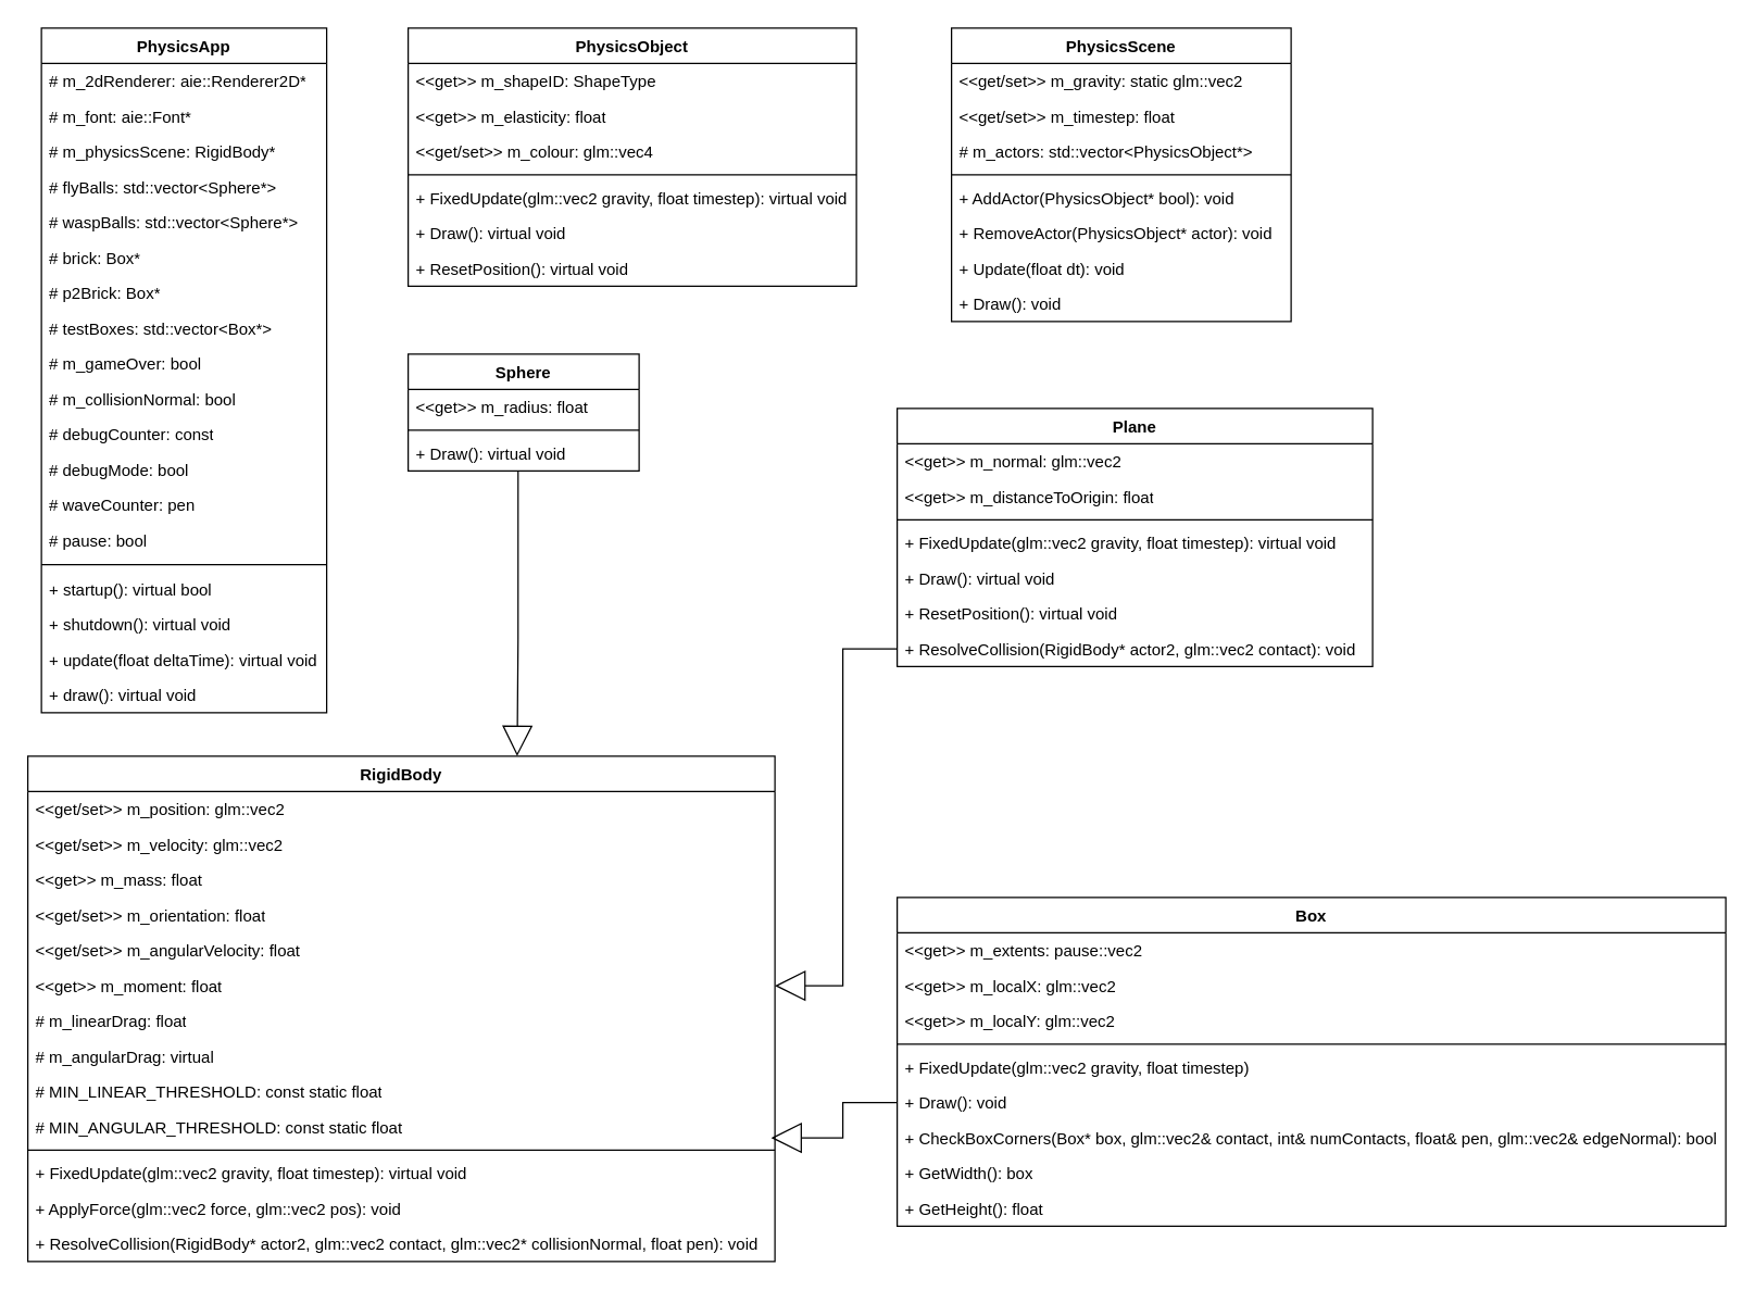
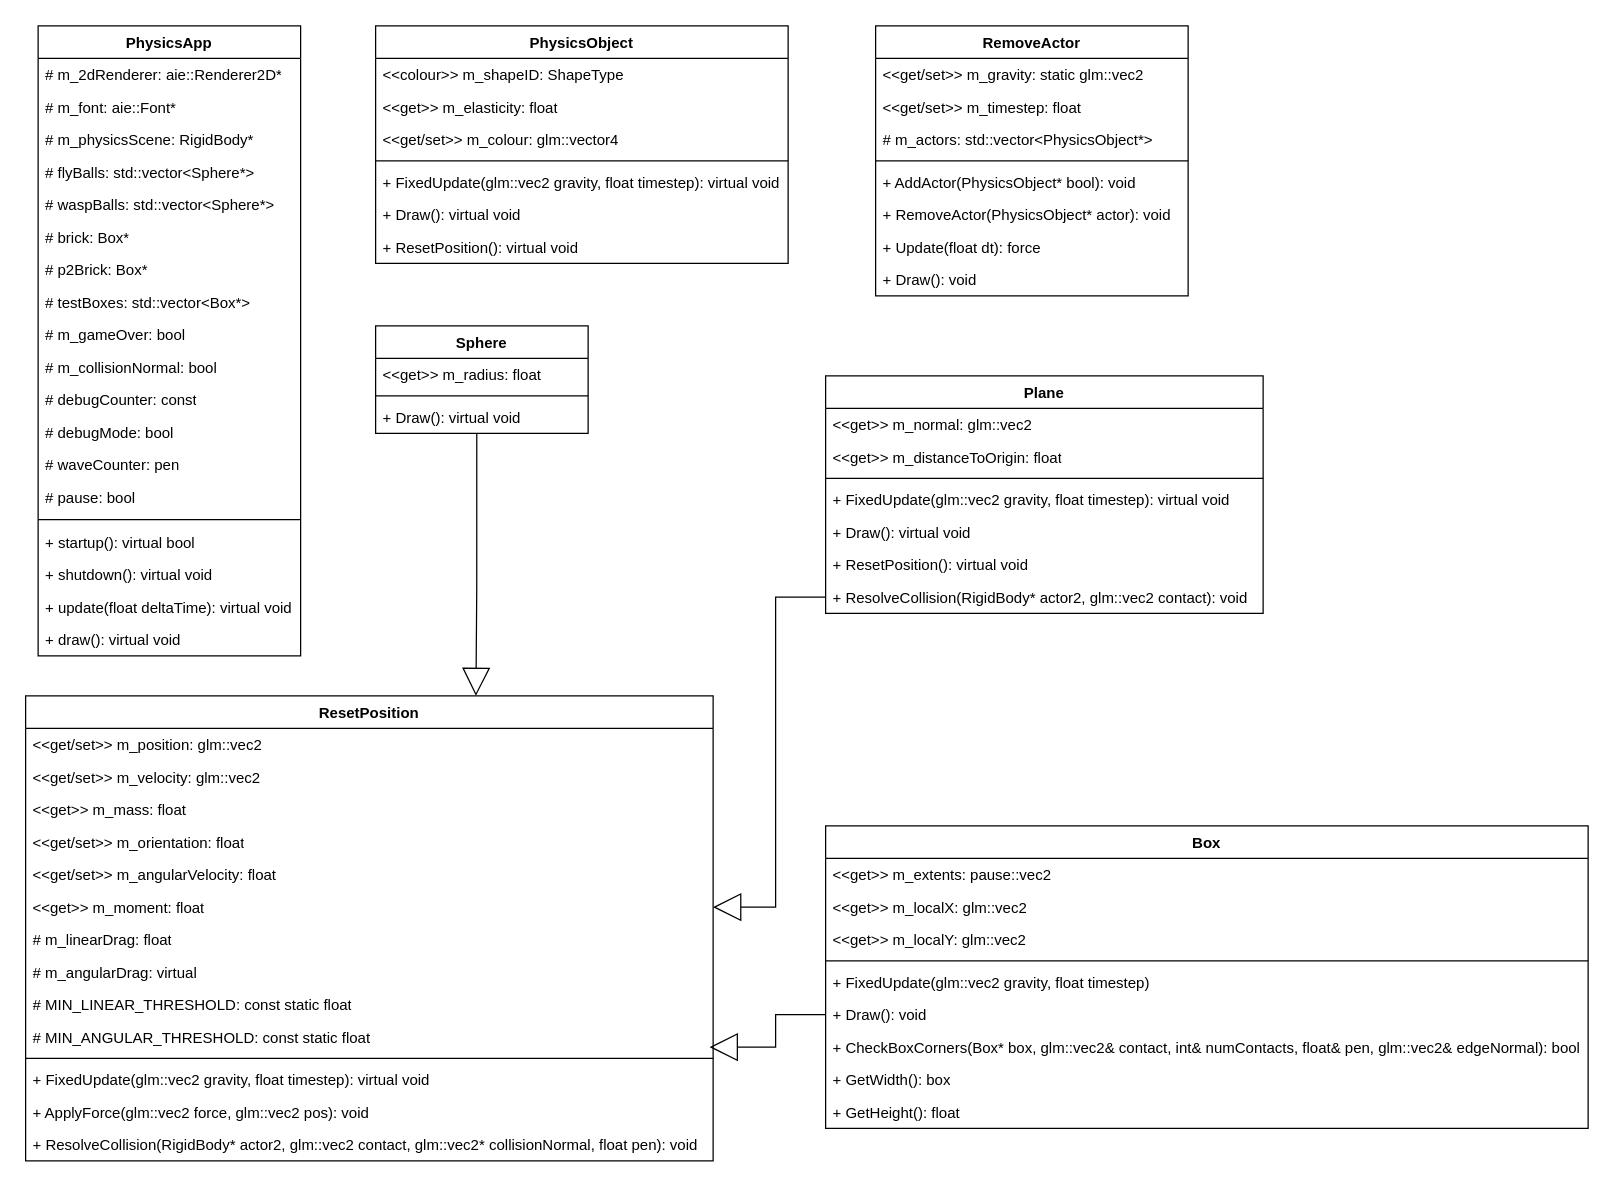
- <mxCell id="30" value="PhysicsScene" style="swimlane;fontStyle=1;align=center;verticalAlign=top;childLayout=stackLayout;horizontal=1;startSize=26;horizontalStack=0;resizeParent=1;resizeParentMax=0;resizeLast=0;collapsible=1;marginBottom=0;whiteSpace=wrap;html=1;" parent="1" vertex="1"><mxGeometry x="700" y="20" width="250" height="216" as="geometry" /></mxCell>
+ <mxCell id="30" value="RemoveActor" style="swimlane;fontStyle=1;align=center;verticalAlign=top;childLayout=stackLayout;horizontal=1;startSize=26;horizontalStack=0;resizeParent=1;resizeParentMax=0;resizeLast=0;collapsible=1;marginBottom=0;whiteSpace=wrap;html=1;" parent="1" vertex="1"><mxGeometry x="700" y="20" width="250" height="216" as="geometry" /></mxCell>
- <mxCell id="23" value="&amp;lt;&amp;lt;get&amp;gt;&amp;gt; m_shapeID: ShapeType" style="text;strokeColor=none;fillColor=none;align=left;verticalAlign=top;spacingLeft=4;spacingRight=4;overflow=hidden;rotatable=0;points=[[0,0.5],[1,0.5]];portConstraint=eastwest;whiteSpace=wrap;html=1;" parent="22" vertex="1"><mxGeometry y="26" width="330" height="26" as="geometry" /></mxCell>
+ <mxCell id="23" value="&amp;lt;&amp;lt;colour&amp;gt;&amp;gt; m_shapeID: ShapeType" style="text;strokeColor=none;fillColor=none;align=left;verticalAlign=top;spacingLeft=4;spacingRight=4;overflow=hidden;rotatable=0;points=[[0,0.5],[1,0.5]];portConstraint=eastwest;whiteSpace=wrap;html=1;" parent="22" vertex="1"><mxGeometry y="26" width="330" height="26" as="geometry" /></mxCell>
- <mxCell id="25" value="&amp;lt;&amp;lt;get/set&amp;gt;&amp;gt; m_colour: glm::vec4" style="text;strokeColor=none;fillColor=none;align=left;verticalAlign=top;spacingLeft=4;spacingRight=4;overflow=hidden;rotatable=0;points=[[0,0.5],[1,0.5]];portConstraint=eastwest;whiteSpace=wrap;html=1;" parent="22" vertex="1"><mxGeometry y="78" width="330" height="26" as="geometry" /></mxCell>
+ <mxCell id="25" value="&amp;lt;&amp;lt;get/set&amp;gt;&amp;gt; m_colour: glm::vector4" style="text;strokeColor=none;fillColor=none;align=left;verticalAlign=top;spacingLeft=4;spacingRight=4;overflow=hidden;rotatable=0;points=[[0,0.5],[1,0.5]];portConstraint=eastwest;whiteSpace=wrap;html=1;" parent="22" vertex="1"><mxGeometry y="78" width="330" height="26" as="geometry" /></mxCell>
- <mxCell id="37" value="+ Update(float dt): void" style="text;strokeColor=none;fillColor=none;align=left;verticalAlign=top;spacingLeft=4;spacingRight=4;overflow=hidden;rotatable=0;points=[[0,0.5],[1,0.5]];portConstraint=eastwest;whiteSpace=wrap;html=1;" parent="30" vertex="1"><mxGeometry y="164" width="250" height="26" as="geometry" /></mxCell>
+ <mxCell id="37" value="+ Update(float dt): force" style="text;strokeColor=none;fillColor=none;align=left;verticalAlign=top;spacingLeft=4;spacingRight=4;overflow=hidden;rotatable=0;points=[[0,0.5],[1,0.5]];portConstraint=eastwest;whiteSpace=wrap;html=1;" parent="30" vertex="1"><mxGeometry y="164" width="250" height="26" as="geometry" /></mxCell>
- <mxCell id="39" value="RigidBody" style="swimlane;fontStyle=1;align=center;verticalAlign=top;childLayout=stackLayout;horizontal=1;startSize=26;horizontalStack=0;resizeParent=1;resizeParentMax=0;resizeLast=0;collapsible=1;marginBottom=0;whiteSpace=wrap;html=1;" parent="1" vertex="1"><mxGeometry x="20" y="556" width="550" height="372" as="geometry" /></mxCell>
+ <mxCell id="39" value="ResetPosition" style="swimlane;fontStyle=1;align=center;verticalAlign=top;childLayout=stackLayout;horizontal=1;startSize=26;horizontalStack=0;resizeParent=1;resizeParentMax=0;resizeLast=0;collapsible=1;marginBottom=0;whiteSpace=wrap;html=1;" parent="1" vertex="1"><mxGeometry x="20" y="556" width="550" height="372" as="geometry" /></mxCell>
